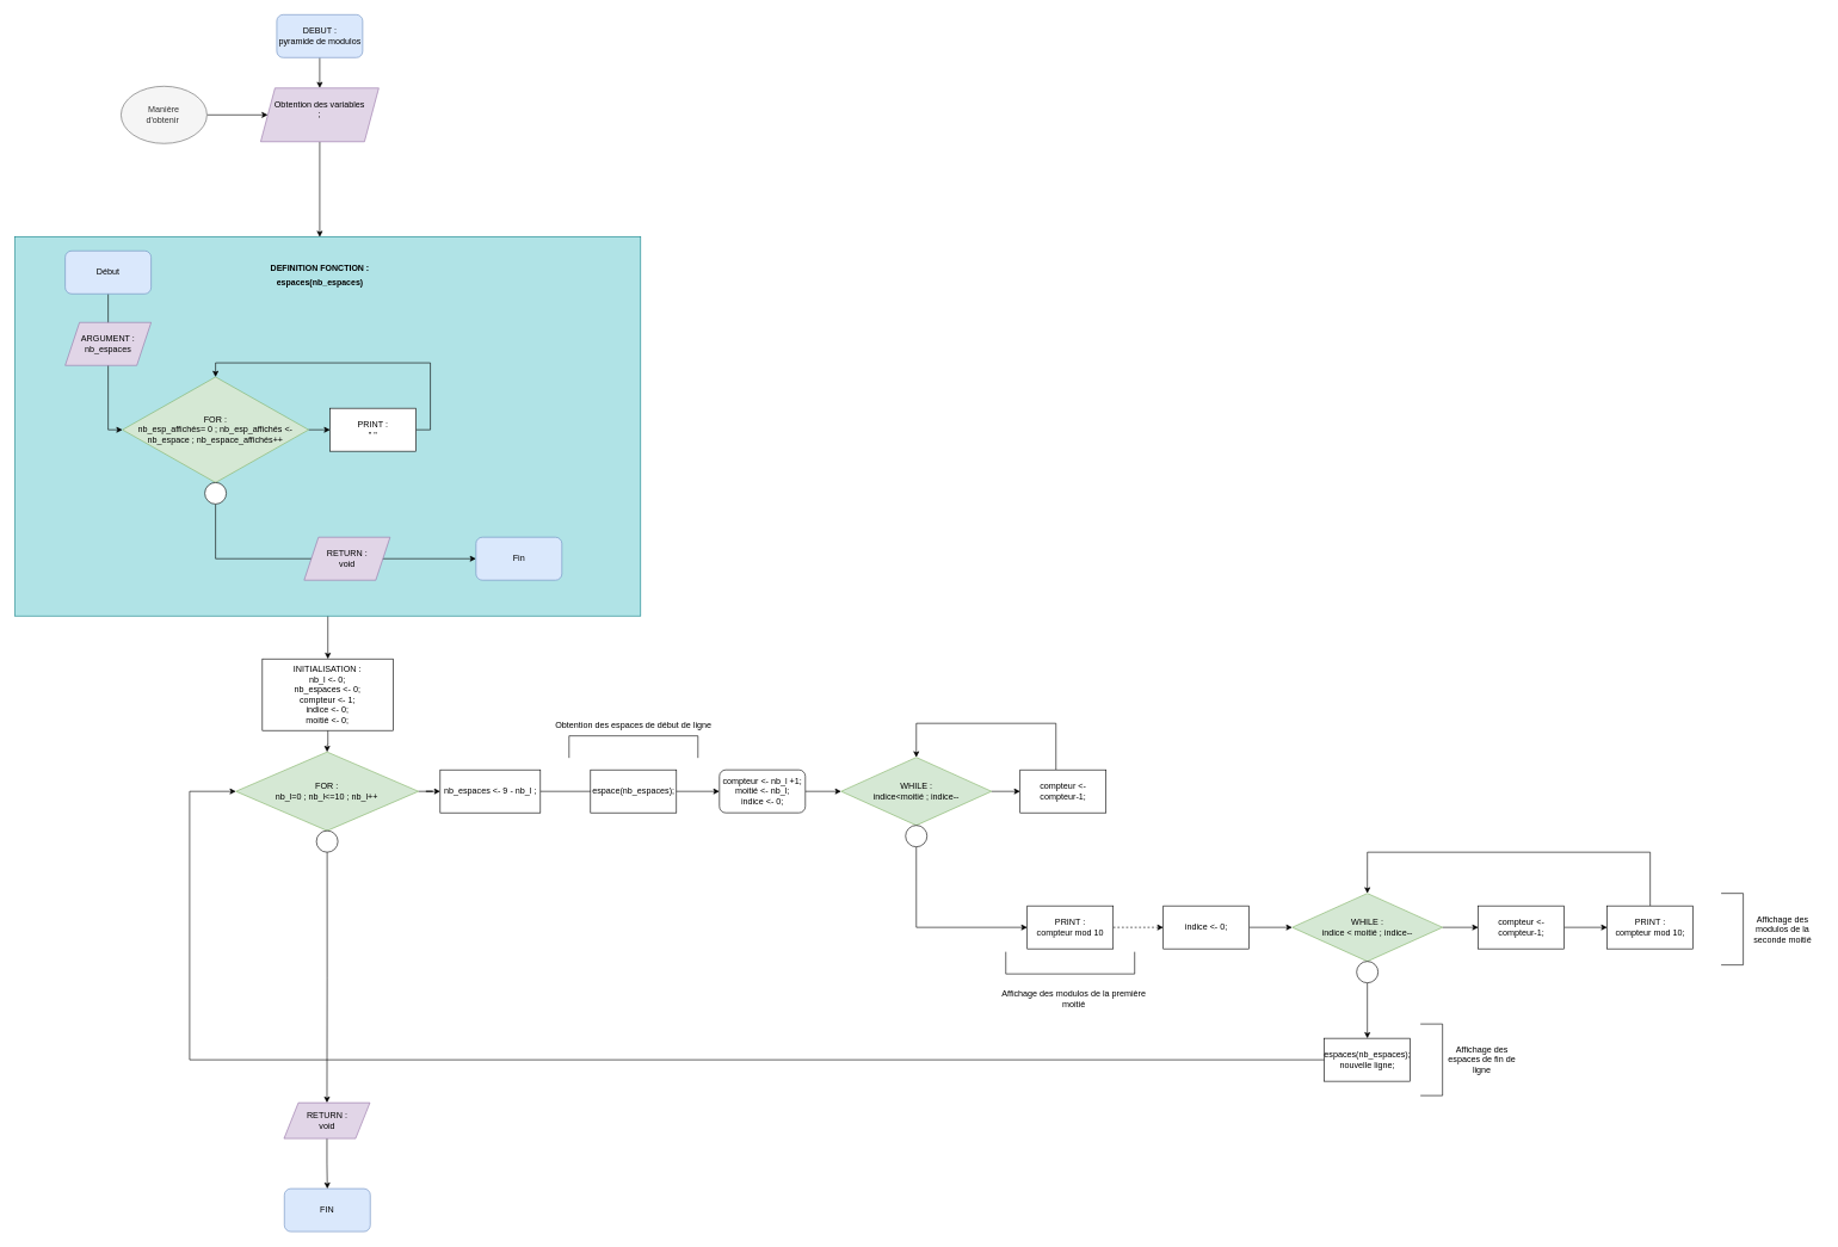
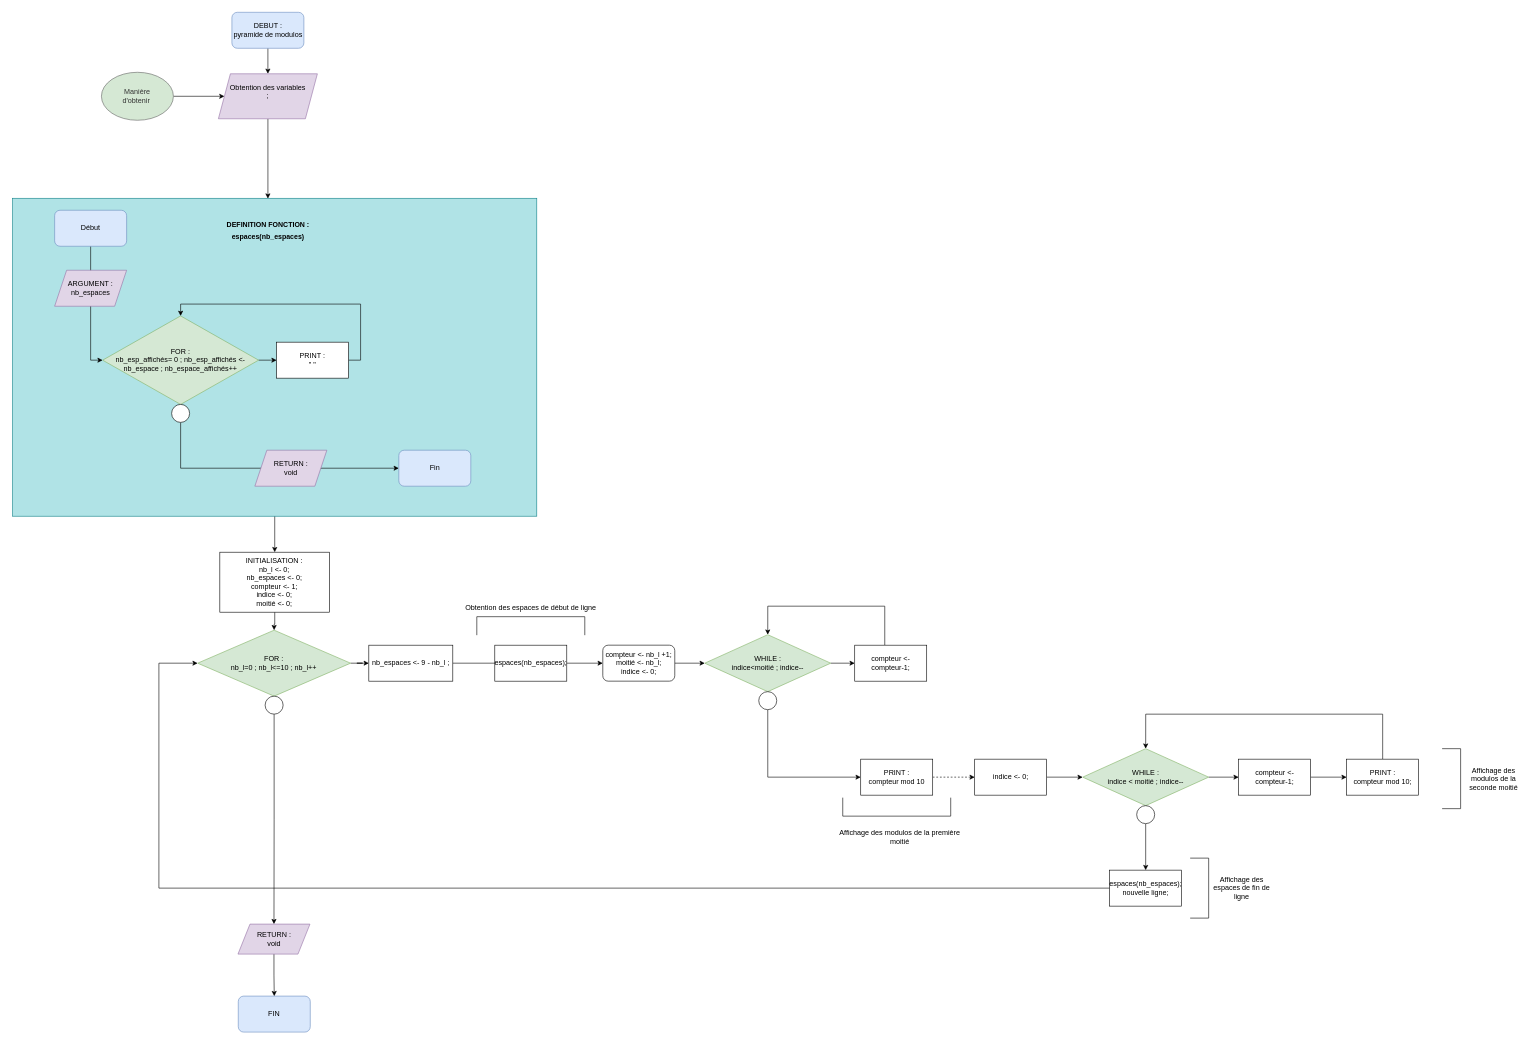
- <mxCell id="5" value="Manière &lt;br&gt;d'obtenir&amp;nbsp;" style="ellipse;whiteSpace=wrap;html=1;fillColor=#f5f5f5;strokeColor=#666666;fontColor=#333333;" vertex="1" parent="1"><mxGeometry x="168" y="120" width="120" height="80" as="geometry" /></mxCell>
+ <mxCell id="5" value="Manière &lt;br&gt;d'obtenir&amp;nbsp;" style="ellipse;whiteSpace=wrap;html=1;fillColor=#d5e8d4;strokeColor=#666666;fontColor=#333333;" vertex="1" parent="1"><mxGeometry x="168" y="120" width="120" height="80" as="geometry" /></mxCell>
- <mxCell id="41" value="espace(nb_espaces);" style="rounded=0;whiteSpace=wrap;html=1;" vertex="1" parent="1"><mxGeometry x="823.75" y="1075" width="120" height="60" as="geometry" /></mxCell>
+ <mxCell id="41" value="espaces(nb_espaces);" style="rounded=0;whiteSpace=wrap;html=1;" vertex="1" parent="1"><mxGeometry x="823.75" y="1075" width="120" height="60" as="geometry" /></mxCell>
